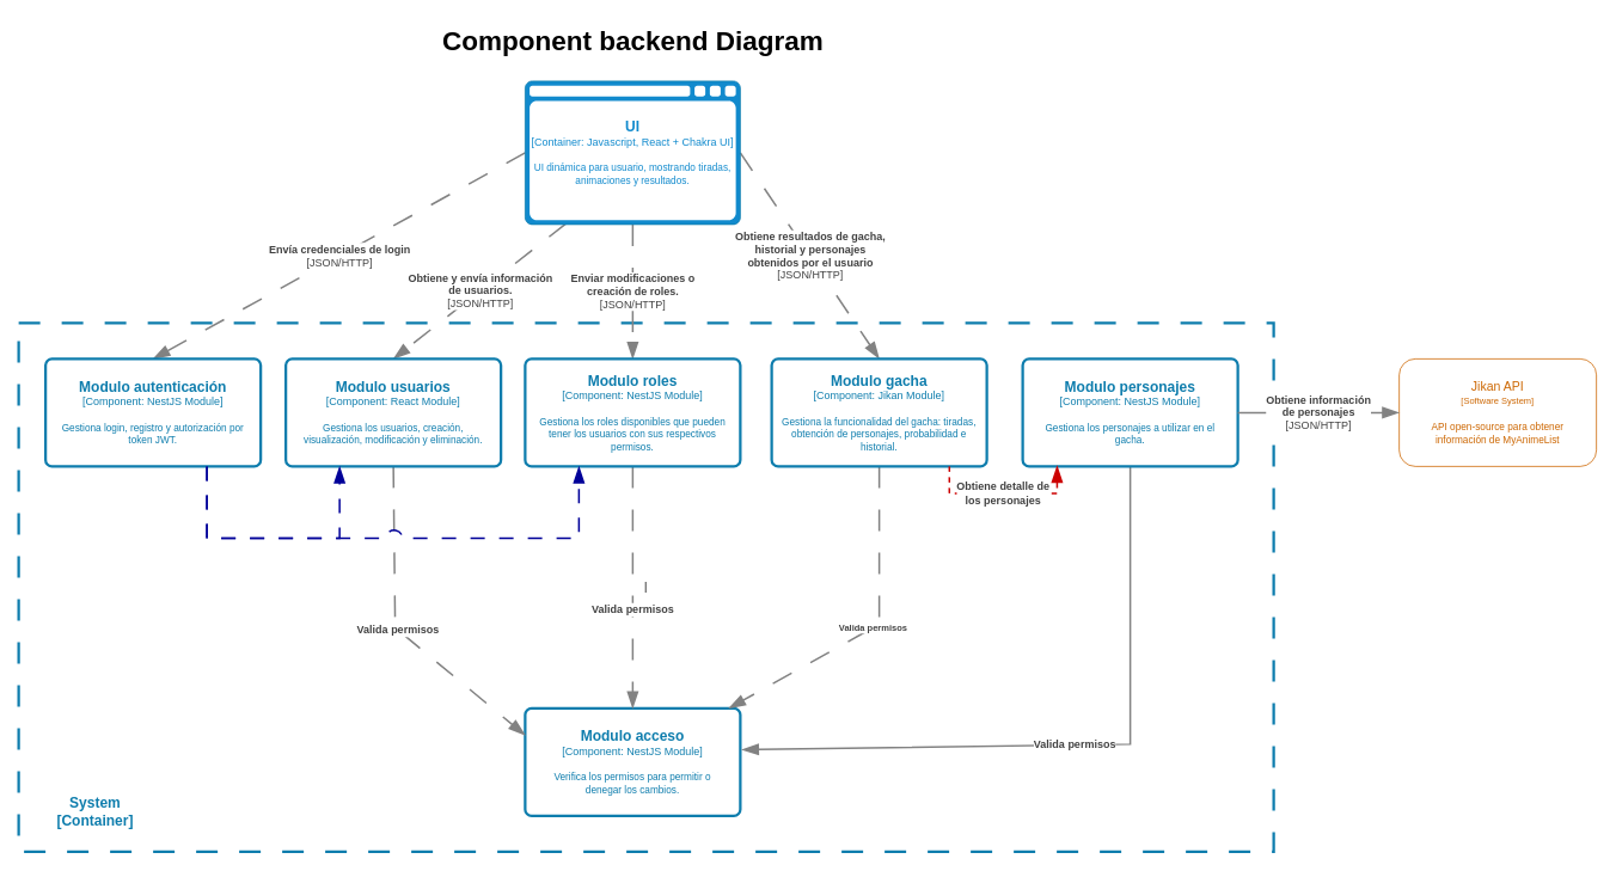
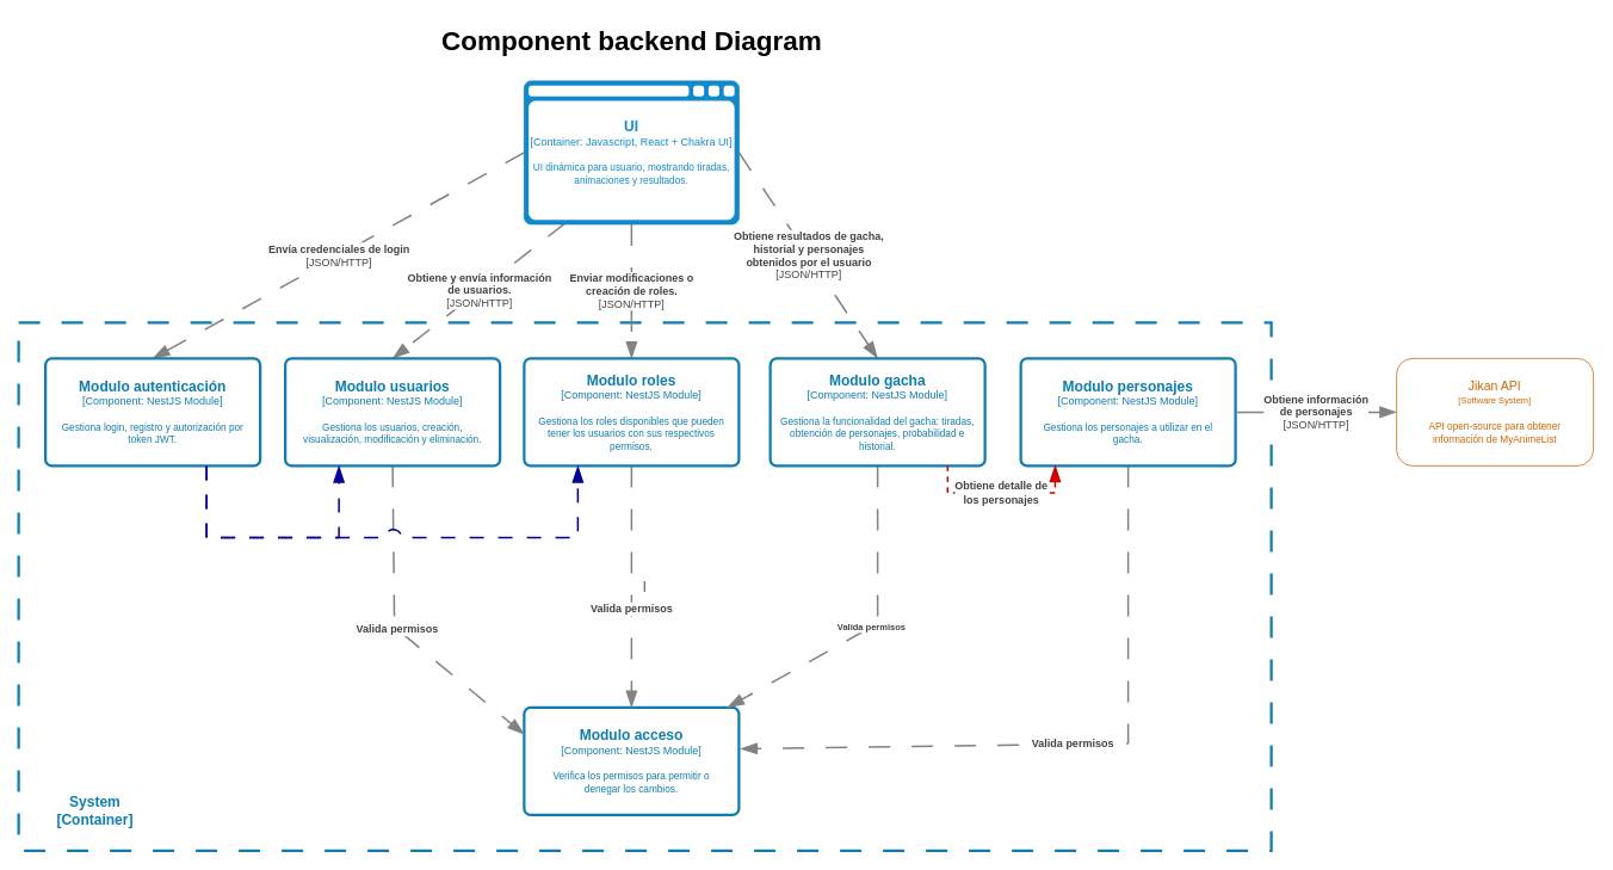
- <mxCell id="19" value="&lt;font style=&quot;font-size: 16px&quot;&gt;&lt;b&gt;Modulo usuarios&lt;/b&gt;&lt;/font&gt;&lt;div&gt;[Component: React Module]&lt;/div&gt;&lt;br&gt;&lt;div&gt;&lt;font style=&quot;font-size: 11px&quot;&gt;Gestiona los usuarios, creación, visualización, modificación y eliminación.&lt;/font&gt;&lt;/div&gt;" style="rounded=1;whiteSpace=wrap;html=1;labelBackgroundColor=none;fillColor=none;fontColor=#0E7DAD;align=center;arcSize=6;strokeColor=#0E7DAD;metaEdit=1;resizable=0;points=[[0.25,0,0],[0.5,0,0],[0.75,0,0],[1,0.25,0],[1,0.5,0],[1,0.75,0],[0.75,1,0],[0.5,1,0],[0.25,1,0],[0,0.75,0],[0,0.5,0],[0,0.25,0]];strokeWidth=3;spacingLeft=10;spacingRight=10;" parent="1" vertex="1"><mxGeometry x="318" y="400" width="240" height="120" as="geometry" /></mxCell>
+ <mxCell id="19" value="&lt;font style=&quot;font-size: 16px&quot;&gt;&lt;b&gt;Modulo usuarios&lt;/b&gt;&lt;/font&gt;&lt;div&gt;[Component: NestJS Module]&lt;/div&gt;&lt;br&gt;&lt;div&gt;&lt;font style=&quot;font-size: 11px&quot;&gt;Gestiona los usuarios, creación, visualización, modificación y eliminación.&lt;/font&gt;&lt;/div&gt;" style="rounded=1;whiteSpace=wrap;html=1;labelBackgroundColor=none;fillColor=none;fontColor=#0E7DAD;align=center;arcSize=6;strokeColor=#0E7DAD;metaEdit=1;resizable=0;points=[[0.25,0,0],[0.5,0,0],[0.75,0,0],[1,0.25,0],[1,0.5,0],[1,0.75,0],[0.75,1,0],[0.5,1,0],[0.25,1,0],[0,0.75,0],[0,0.5,0],[0,0.25,0]];strokeWidth=3;spacingLeft=10;spacingRight=10;" parent="1" vertex="1"><mxGeometry x="318" y="400" width="240" height="120" as="geometry" /></mxCell>
- <mxCell id="18" value="&lt;font style=&quot;font-size: 16px&quot;&gt;&lt;b&gt;Modulo gacha&lt;/b&gt;&lt;/font&gt;&lt;div&gt;[Component: Jikan Module]&lt;/div&gt;&lt;br&gt;&lt;div&gt;&lt;font style=&quot;font-size: 11px&quot;&gt;Gestiona la funcionalidad del gacha: tiradas, obtención de personajes, probabilidad e historial.&lt;/font&gt;&lt;/div&gt;" style="rounded=1;whiteSpace=wrap;html=1;labelBackgroundColor=none;fillColor=none;fontColor=#0E7DAD;align=center;arcSize=6;strokeColor=#0E7DAD;metaEdit=1;resizable=0;points=[[0.25,0,0],[0.5,0,0],[0.75,0,0],[1,0.25,0],[1,0.5,0],[1,0.75,0],[0.75,1,0],[0.5,1,0],[0.25,1,0],[0,0.75,0],[0,0.5,0],[0,0.25,0]];strokeWidth=3;spacingLeft=10;spacingRight=10;" parent="1" vertex="1"><mxGeometry x="860" y="400" width="240" height="120" as="geometry" /></mxCell>
+ <mxCell id="18" value="&lt;font style=&quot;font-size: 16px&quot;&gt;&lt;b&gt;Modulo gacha&lt;/b&gt;&lt;/font&gt;&lt;div&gt;[Component: NestJS Module]&lt;/div&gt;&lt;br&gt;&lt;div&gt;&lt;font style=&quot;font-size: 11px&quot;&gt;Gestiona la funcionalidad del gacha: tiradas, obtención de personajes, probabilidad e historial.&lt;/font&gt;&lt;/div&gt;" style="rounded=1;whiteSpace=wrap;html=1;labelBackgroundColor=none;fillColor=none;fontColor=#0E7DAD;align=center;arcSize=6;strokeColor=#0E7DAD;metaEdit=1;resizable=0;points=[[0.25,0,0],[0.5,0,0],[0.75,0,0],[1,0.25,0],[1,0.5,0],[1,0.75,0],[0.75,1,0],[0.5,1,0],[0.25,1,0],[0,0.75,0],[0,0.5,0],[0,0.25,0]];strokeWidth=3;spacingLeft=10;spacingRight=10;" parent="1" vertex="1"><mxGeometry x="860" y="400" width="240" height="120" as="geometry" /></mxCell>
- <mxCell id="11" value="&lt;div style=&quot;text-align: left&quot;&gt;&lt;div style=&quot;text-align: center&quot;&gt;&lt;b&gt;Valida permisos&lt;/b&gt;&lt;/div&gt;&lt;/div&gt;" style="endArrow=blockThin;html=1;fontSize=12;fontColor=#404040;strokeWidth=2;endFill=1;strokeColor=#828282;elbow=vertical;metaEdit=1;endSize=14;startSize=14;jumpStyle=arc;jumpSize=16;rounded=0;exitX=0.5;exitY=1;exitDx=0;exitDy=0;exitPerimeter=0;dashed=0;dashPattern=12 12;entryX=1.007;entryY=0.384;entryDx=0;entryDy=0;entryPerimeter=0;" parent="1" source="16" target="8" edge="1"><mxGeometry width="240" relative="1" as="geometry"><mxPoint x="870" y="680" as="sourcePoint" /><mxPoint x="1110" y="680" as="targetPoint" /><Array as="points"><mxPoint x="1260" y="830" /></Array></mxGeometry></mxCell>
+ <mxCell id="11" value="&lt;div style=&quot;text-align: left&quot;&gt;&lt;div style=&quot;text-align: center&quot;&gt;&lt;b&gt;Valida permisos&lt;/b&gt;&lt;/div&gt;&lt;/div&gt;" style="endArrow=blockThin;html=1;fontSize=12;fontColor=#404040;strokeWidth=2;endFill=1;strokeColor=#828282;elbow=vertical;metaEdit=1;endSize=14;startSize=14;jumpStyle=arc;jumpSize=16;rounded=0;exitX=0.5;exitY=1;exitDx=0;exitDy=0;exitPerimeter=0;dashed=1;dashPattern=12 12;entryX=1.007;entryY=0.384;entryDx=0;entryDy=0;entryPerimeter=0;" parent="1" source="16" target="8" edge="1"><mxGeometry width="240" relative="1" as="geometry"><mxPoint x="870" y="680" as="sourcePoint" /><mxPoint x="1110" y="680" as="targetPoint" /><Array as="points"><mxPoint x="1260" y="830" /></Array></mxGeometry></mxCell>
